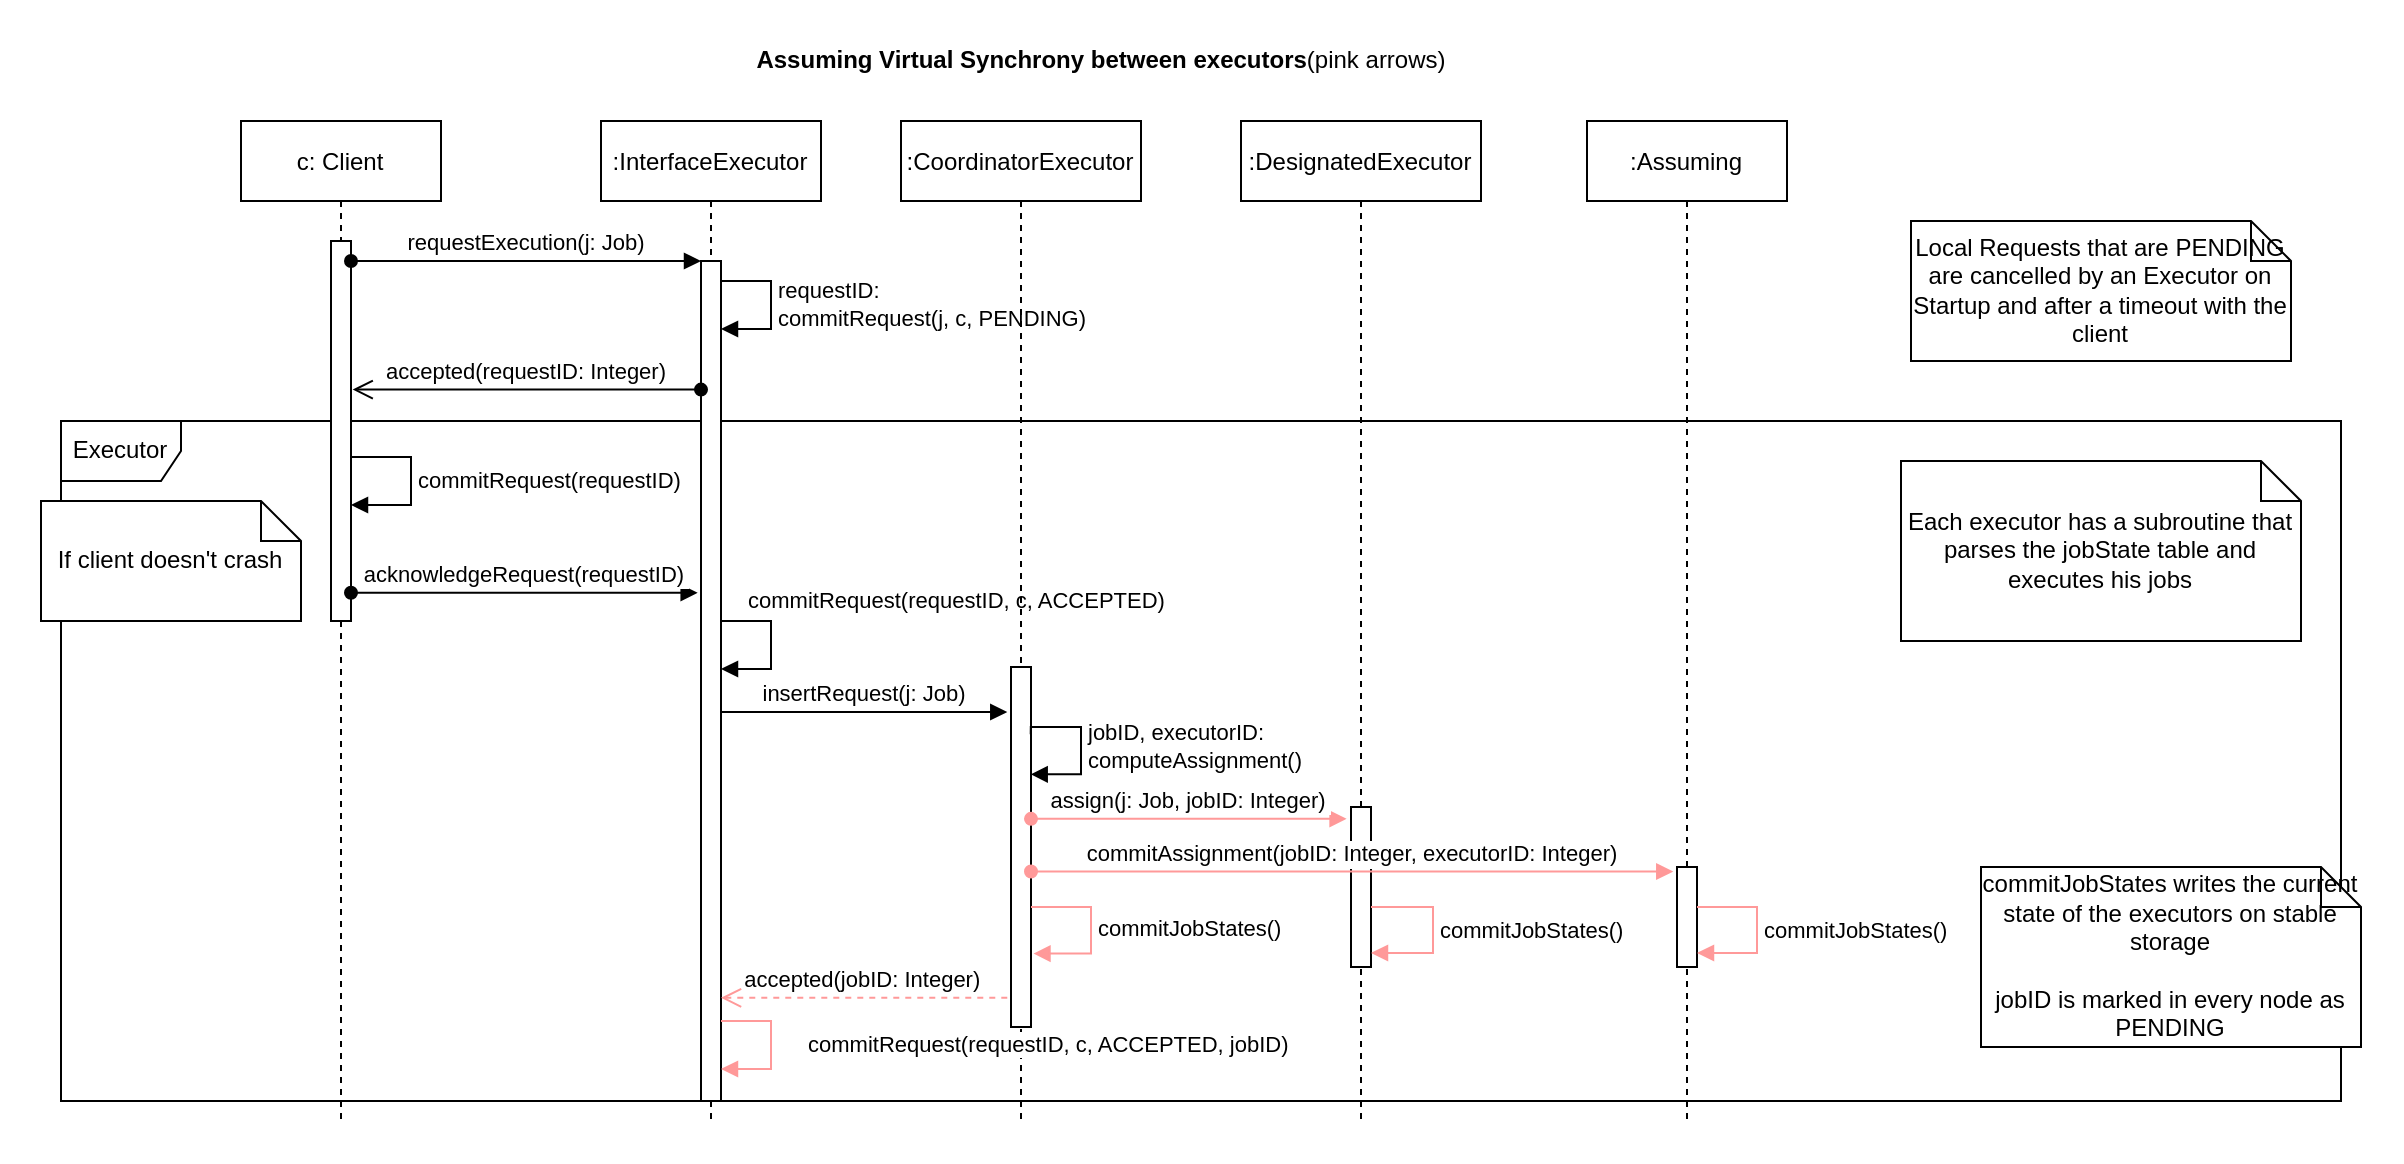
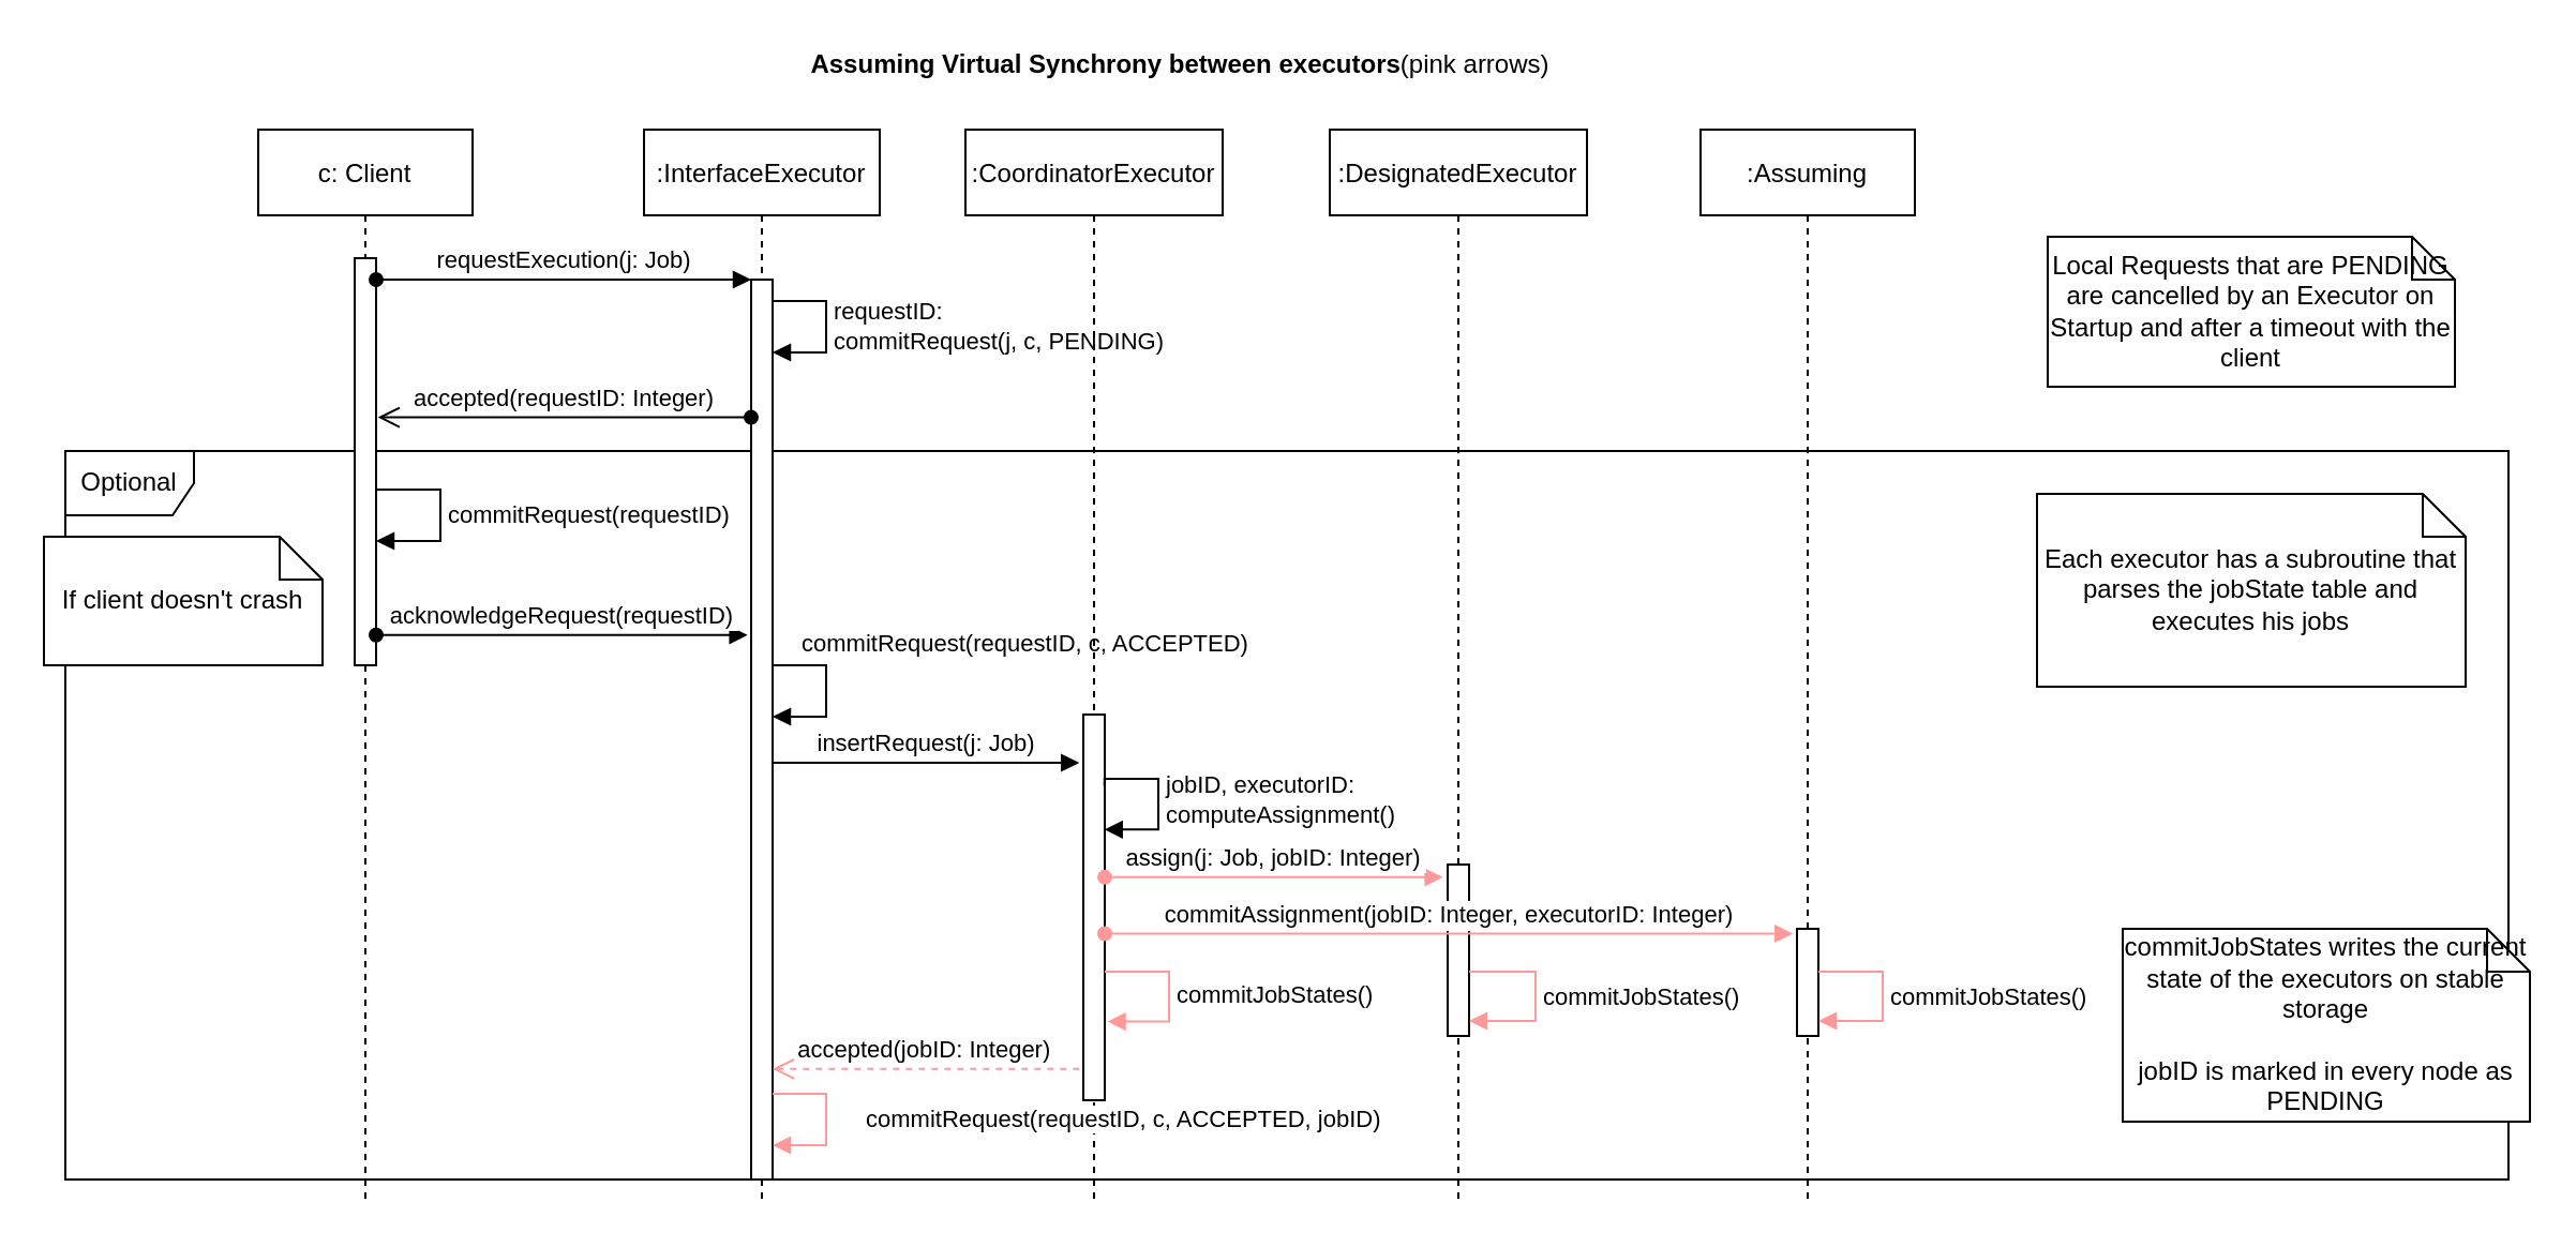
- <mxCell id="2" value="Executor" style="shape=umlFrame;whiteSpace=wrap;html=1;" vertex="1" parent="1"><mxGeometry x="30" y="210" width="1140" height="340" as="geometry" /></mxCell>
+ <mxCell id="2" value="Optional" style="shape=umlFrame;whiteSpace=wrap;html=1;" vertex="1" parent="1"><mxGeometry x="30" y="210" width="1140" height="340" as="geometry" /></mxCell>
